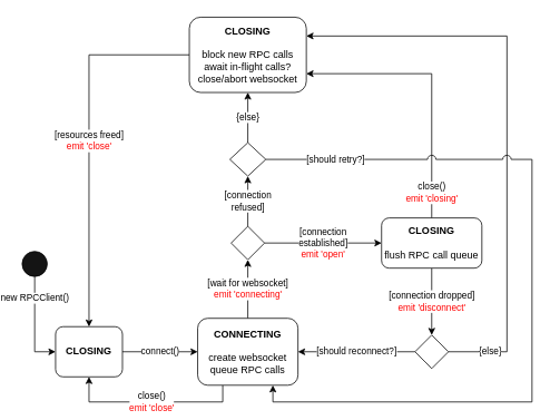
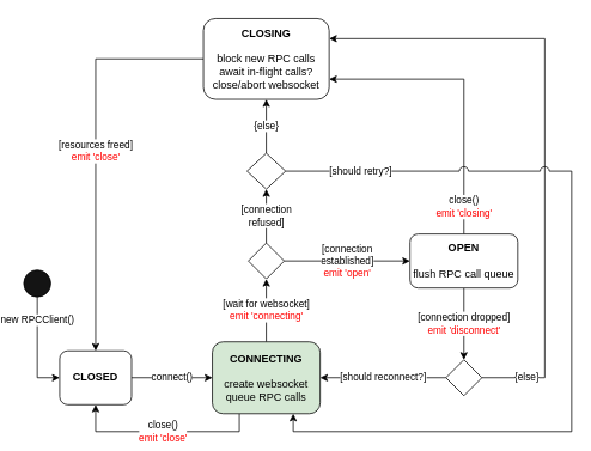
- <mxCell id="6" value="&lt;b&gt;CLOSING&lt;/b&gt;&lt;br&gt;&lt;br&gt;flush RPC call queue" style="rounded=1;whiteSpace=wrap;html=1;" parent="1" vertex="1"><mxGeometry x="450" y="260" width="120" height="60" as="geometry" /></mxCell>
+ <mxCell id="6" value="&lt;b&gt;OPEN&lt;/b&gt;&lt;br&gt;&lt;br&gt;flush RPC call queue" style="rounded=1;whiteSpace=wrap;html=1;" parent="1" vertex="1"><mxGeometry x="450" y="260" width="120" height="60" as="geometry" /></mxCell>
- <mxCell id="3" value="&lt;b&gt;CLOSING&lt;/b&gt;" style="rounded=1;whiteSpace=wrap;html=1;" parent="1" vertex="1"><mxGeometry x="60" y="390" width="80" height="60" as="geometry" /></mxCell>
+ <mxCell id="3" value="&lt;b&gt;CLOSED&lt;/b&gt;" style="rounded=1;whiteSpace=wrap;html=1;" parent="1" vertex="1"><mxGeometry x="60" y="390" width="80" height="60" as="geometry" /></mxCell>
- <mxCell id="14" value="&lt;b&gt;CONNECTING&lt;/b&gt;&lt;br&gt;&lt;br&gt;create websocket&lt;br&gt;queue RPC calls" style="rounded=1;whiteSpace=wrap;html=1;" parent="1" vertex="1"><mxGeometry x="230" y="380" width="120" height="80" as="geometry" /></mxCell>
+ <mxCell id="14" value="&lt;b&gt;CONNECTING&lt;/b&gt;&lt;br&gt;&lt;br&gt;create websocket&lt;br&gt;queue RPC calls" style="rounded=1;whiteSpace=wrap;html=1;fillColor=#d5e8d4;" parent="1" vertex="1"><mxGeometry x="230" y="380" width="120" height="80" as="geometry" /></mxCell>
